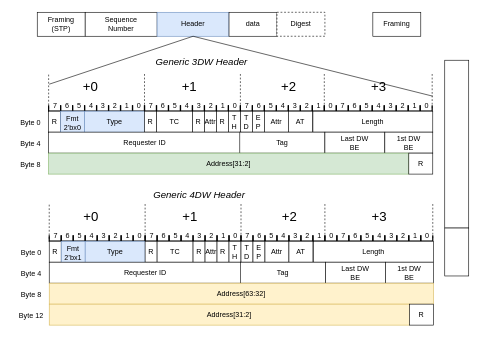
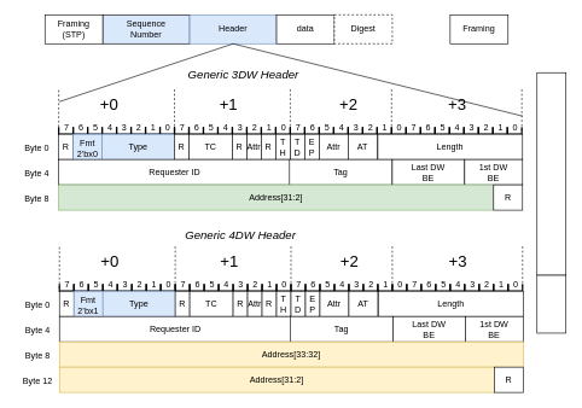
- <mxCell id="3" value="&lt;div&gt;Sequence&lt;/div&gt;&lt;div&gt;Number&lt;/div&gt;" style="rounded=0;whiteSpace=wrap;html=1;" vertex="1" parent="1"><mxGeometry x="141" y="20" width="120" height="40" as="geometry" /></mxCell>
+ <mxCell id="3" value="&lt;div&gt;Sequence&lt;/div&gt;&lt;div&gt;Number&lt;/div&gt;" style="rounded=0;whiteSpace=wrap;html=1;fillColor=#dae8fc;" vertex="1" parent="1"><mxGeometry x="141" y="20" width="120" height="40" as="geometry" /></mxCell>
- <mxCell id="134" value="Address[63:32]" style="rounded=0;whiteSpace=wrap;html=1;spacing=0;spacingTop=0;fillColor=#fff2cc;strokeColor=#d6b656;" vertex="1" parent="1"><mxGeometry x="81" y="472" width="641" height="35" as="geometry" /></mxCell>
+ <mxCell id="134" value="Address[33:32]" style="rounded=0;whiteSpace=wrap;html=1;spacing=0;spacingTop=0;fillColor=#fff2cc;strokeColor=#d6b656;" vertex="1" parent="1"><mxGeometry x="81" y="472" width="641" height="35" as="geometry" /></mxCell>
